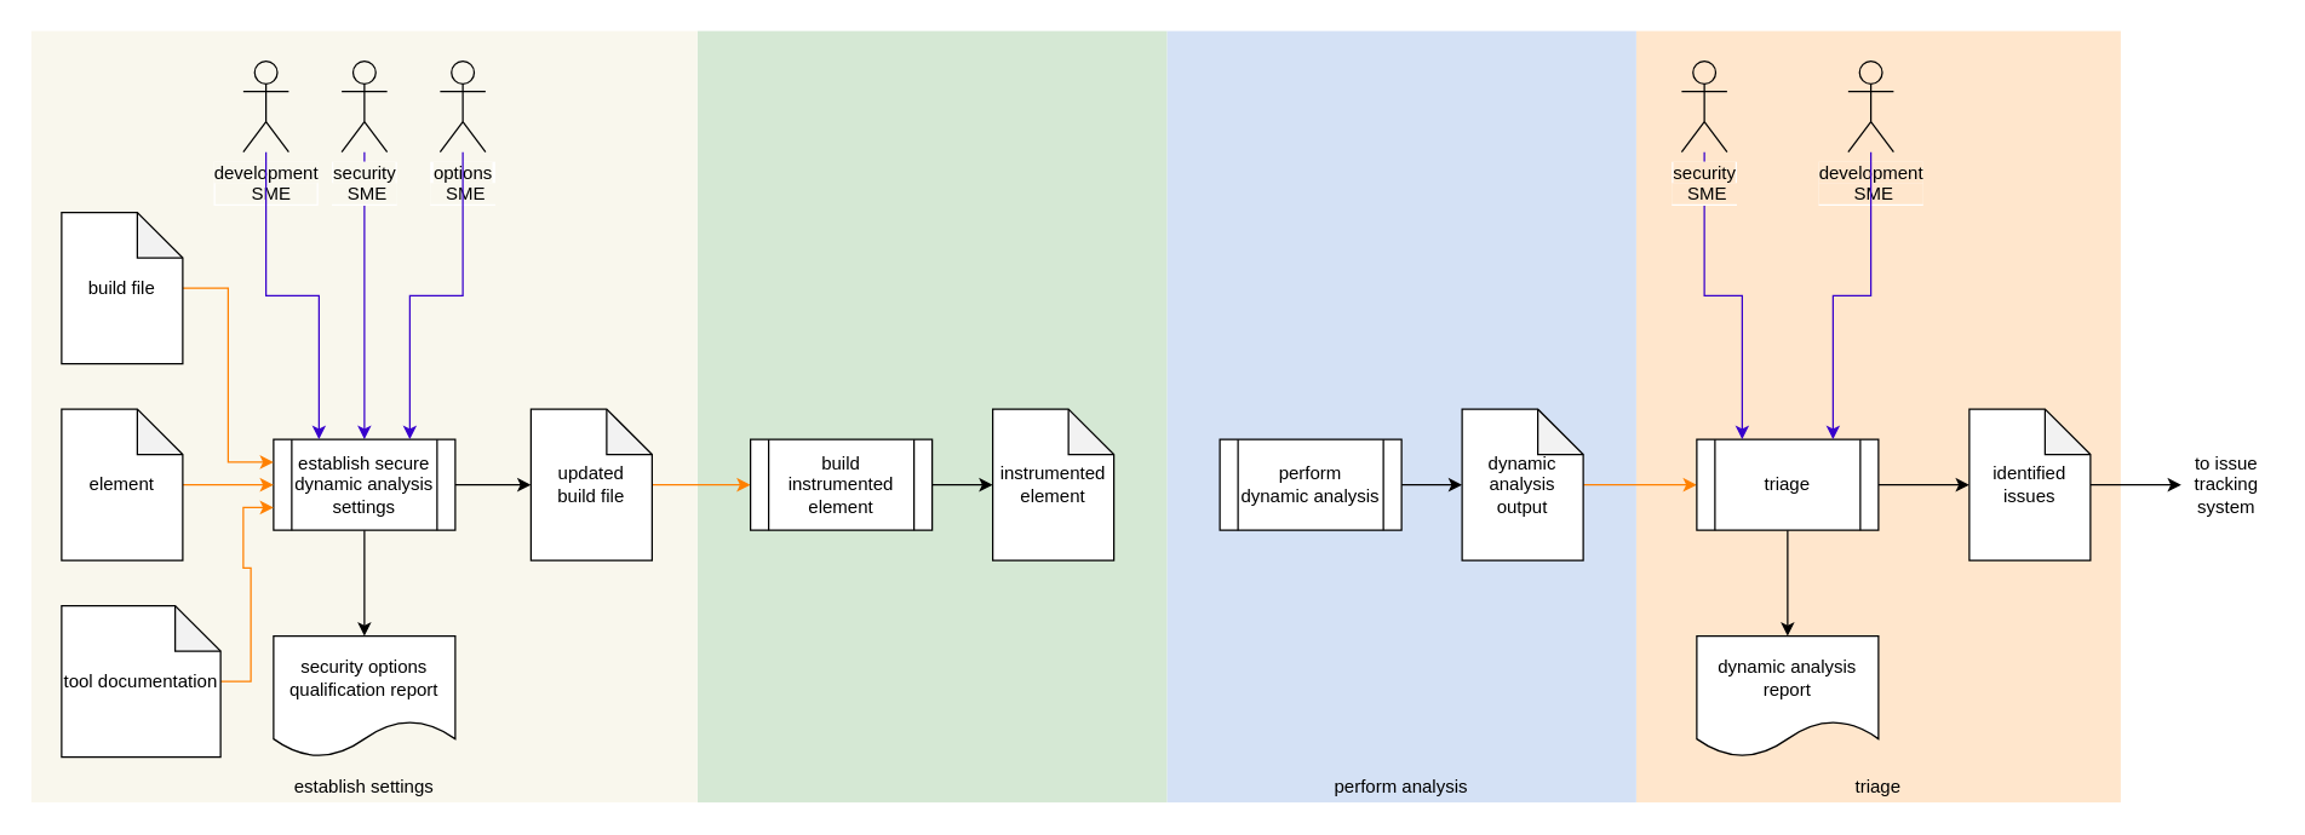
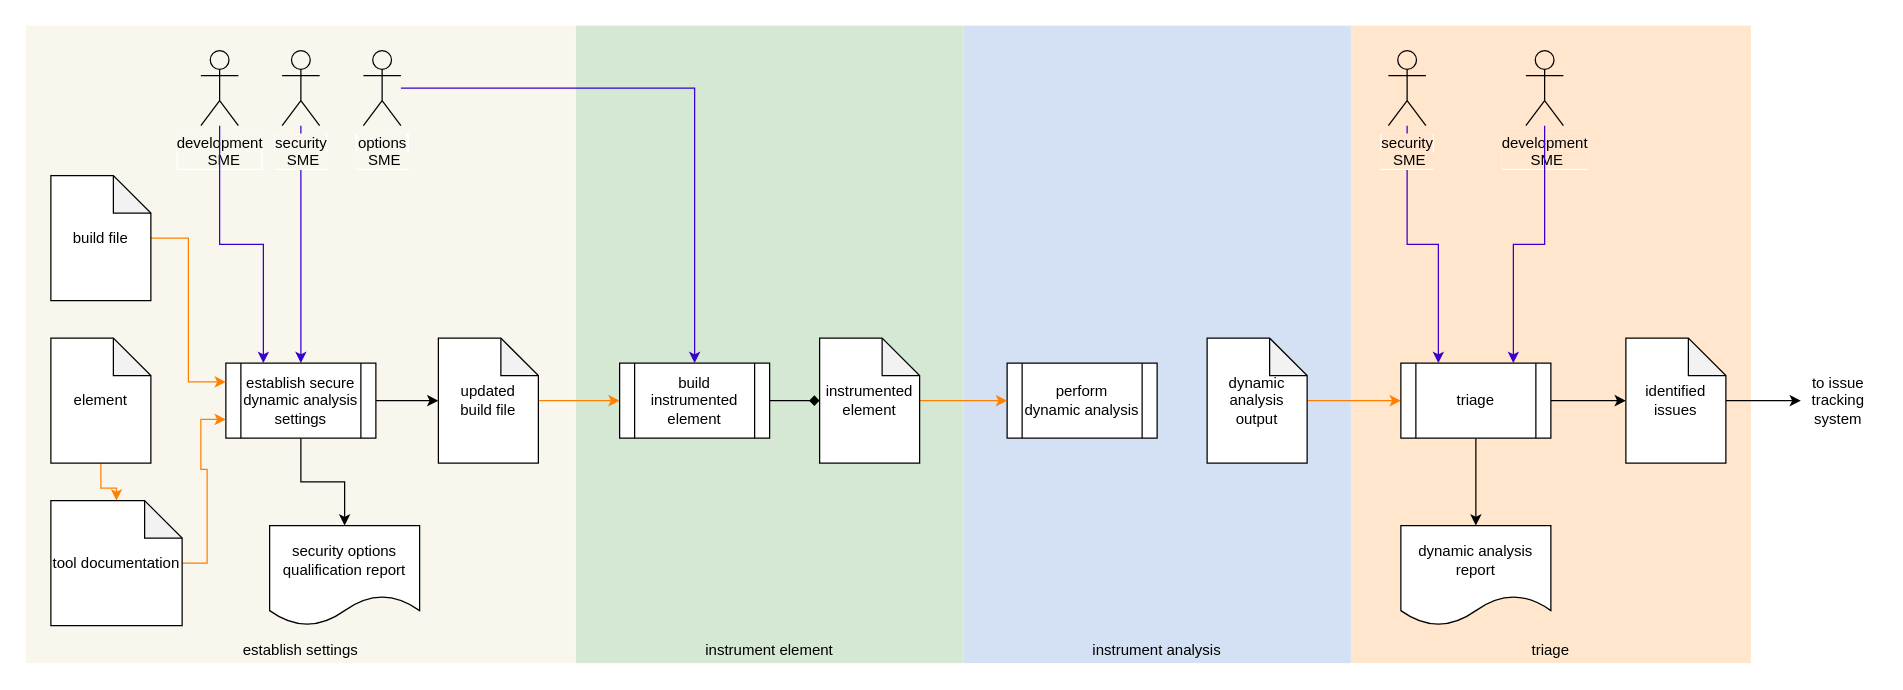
- <mxCell id="44" value="" style="edgeStyle=orthogonalEdgeStyle;rounded=0;orthogonalLoop=1;jettySize=auto;html=1;entryX=0.75;entryY=0;entryDx=0;entryDy=0;fillColor=#6a00ff;strokeColor=#3700CC;" parent="1" source="43" target="21" edge="1"><mxGeometry x="0.647" relative="1" as="geometry"><mxPoint x="295" y="290" as="targetPoint" /><mxPoint as="offset" /></mxGeometry></mxCell>
+ <mxCell id="44" value="" style="edgeStyle=orthogonalEdgeStyle;rounded=0;orthogonalLoop=1;jettySize=auto;html=1;fillColor=#6a00ff;strokeColor=#3700CC;" parent="1" source="43" target="32" edge="1"><mxGeometry x="0.647" relative="1" as="geometry"><mxPoint x="295" y="290" as="targetPoint" /><mxPoint as="offset" /></mxGeometry></mxCell>
- <mxCell id="25" style="edgeStyle=orthogonalEdgeStyle;rounded=0;orthogonalLoop=1;jettySize=auto;html=1;entryX=0;entryY=0.5;entryDx=0;entryDy=0;fillColor=#fa6800;strokeColor=#FF8000;" parent="1" source="26" target="21" edge="1"><mxGeometry relative="1" as="geometry" /></mxCell>
+ <mxCell id="25" style="edgeStyle=orthogonalEdgeStyle;rounded=0;orthogonalLoop=1;jettySize=auto;html=1;fillColor=#fa6800;strokeColor=#FF8000;" parent="1" source="26" target="38" edge="1"><mxGeometry relative="1" as="geometry" /></mxCell>
- <mxCell id="31" style="edgeStyle=orthogonalEdgeStyle;rounded=0;orthogonalLoop=1;jettySize=auto;html=1;entryX=0;entryY=0.5;entryDx=0;entryDy=0;entryPerimeter=0;" parent="1" source="32" target="35" edge="1"><mxGeometry relative="1" as="geometry"><mxPoint x="680" y="320" as="targetPoint" /></mxGeometry></mxCell>
+ <mxCell id="31" style="edgeStyle=orthogonalEdgeStyle;rounded=0;orthogonalLoop=1;jettySize=auto;html=1;entryX=0;entryY=0.5;entryDx=0;entryDy=0;entryPerimeter=0;endArrow=diamond;" parent="1" source="32" target="35" edge="1"><mxGeometry relative="1" as="geometry"><mxPoint x="680" y="320" as="targetPoint" /></mxGeometry></mxCell>
+ <mxCell id="30" style="edgeStyle=orthogonalEdgeStyle;rounded=0;orthogonalLoop=1;jettySize=auto;html=1;entryX=0;entryY=0.5;entryDx=0;entryDy=0;fillColor=#fa6800;strokeColor=#FF8000;exitX=1;exitY=0.5;exitDx=0;exitDy=0;exitPerimeter=0;" parent="1" source="35" target="8" edge="1"><mxGeometry relative="1" as="geometry"><mxPoint x="900" y="650" as="targetPoint" /><Array as="points" /><mxPoint x="760" y="320" as="sourcePoint" /></mxGeometry></mxCell>
- <mxCell id="7" style="edgeStyle=orthogonalEdgeStyle;rounded=0;orthogonalLoop=1;jettySize=auto;html=1;entryX=0;entryY=0.5;entryDx=0;entryDy=0;entryPerimeter=0;" parent="1" source="8" target="14" edge="1"><mxGeometry relative="1" as="geometry" /></mxCell>
- <mxCell id="6" value="security options qualification report" style="shape=document;whiteSpace=wrap;html=1;boundedLbl=1;" parent="1" vertex="1"><mxGeometry x="180" y="420" width="120" height="80" as="geometry" /></mxCell>
+ <mxCell id="6" value="security options qualification report" style="shape=document;whiteSpace=wrap;html=1;boundedLbl=1;" parent="1" vertex="1"><mxGeometry x="215" y="420" width="120" height="80" as="geometry" /></mxCell>
+ <mxCell id="23" value="instrument element" style="text;html=1;strokeColor=none;fillColor=none;align=center;verticalAlign=middle;whiteSpace=wrap;rounded=0;" parent="1" vertex="1"><mxGeometry x="460" y="510" width="310" height="20" as="geometry" /></mxCell>
- <mxCell id="24" value="perform analysis" style="text;html=1;strokeColor=none;fillColor=none;align=center;verticalAlign=middle;whiteSpace=wrap;rounded=0;" parent="1" vertex="1"><mxGeometry x="770" y="510" width="310" height="20" as="geometry" /></mxCell>
+ <mxCell id="24" value="instrument analysis" style="text;html=1;strokeColor=none;fillColor=none;align=center;verticalAlign=middle;whiteSpace=wrap;rounded=0;" parent="1" vertex="1"><mxGeometry x="770" y="510" width="310" height="20" as="geometry" /></mxCell>
